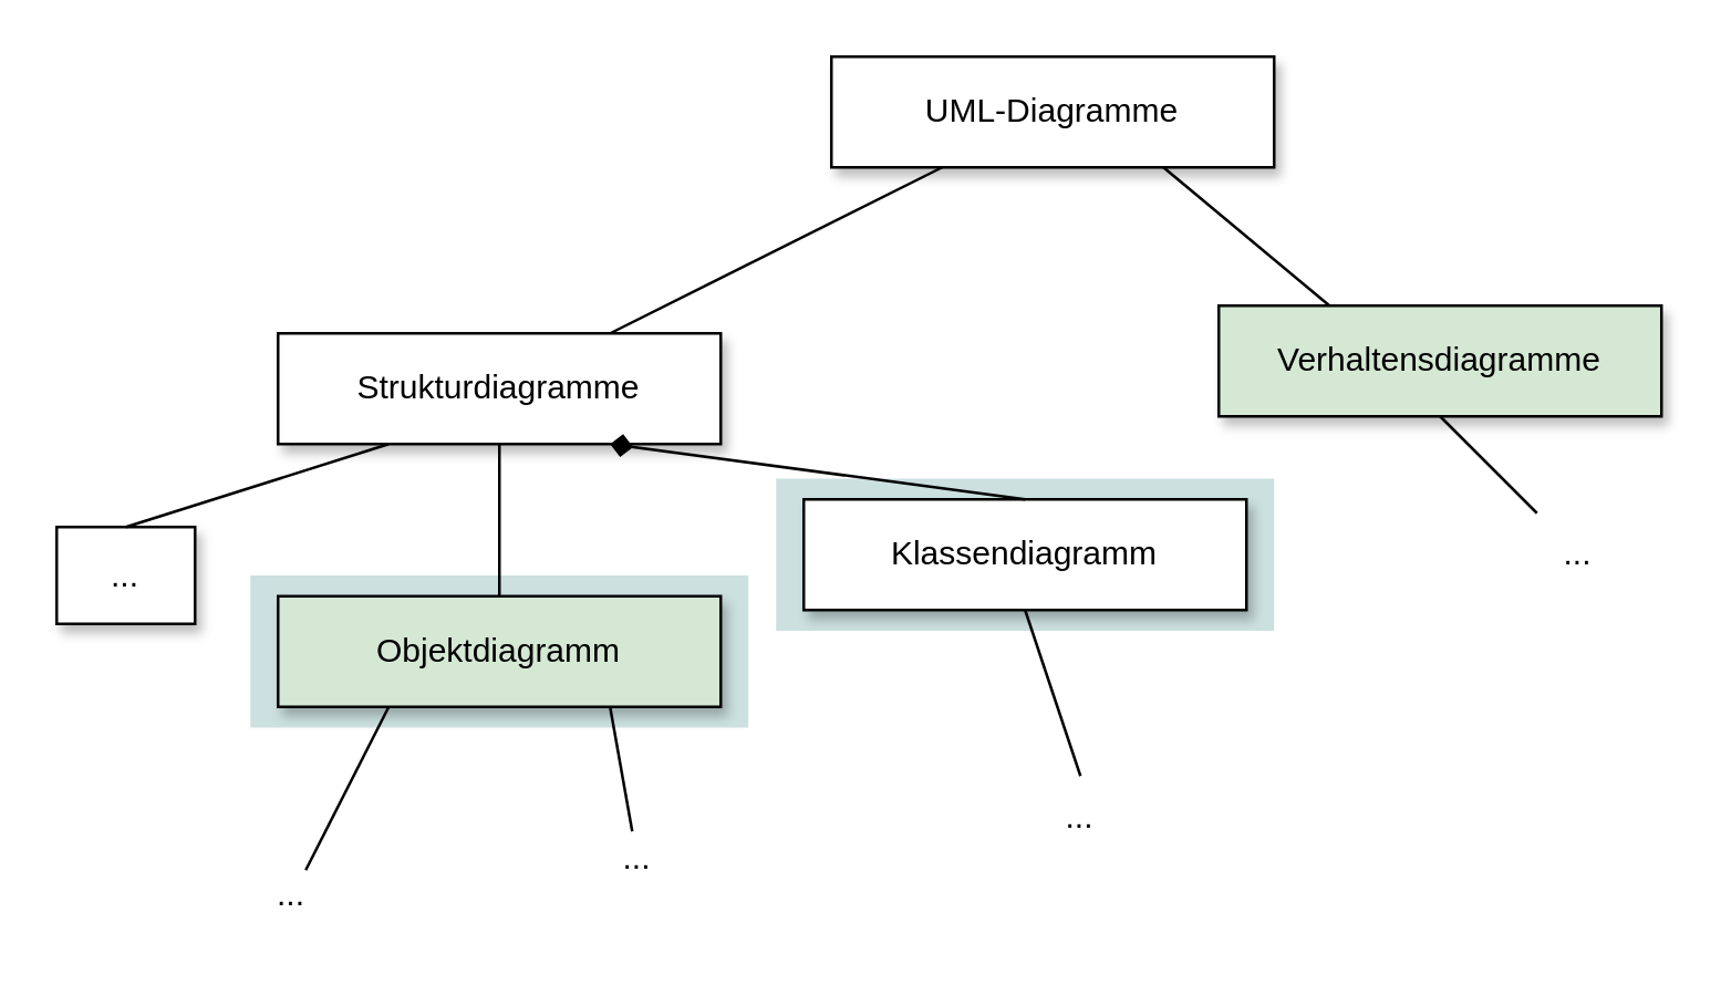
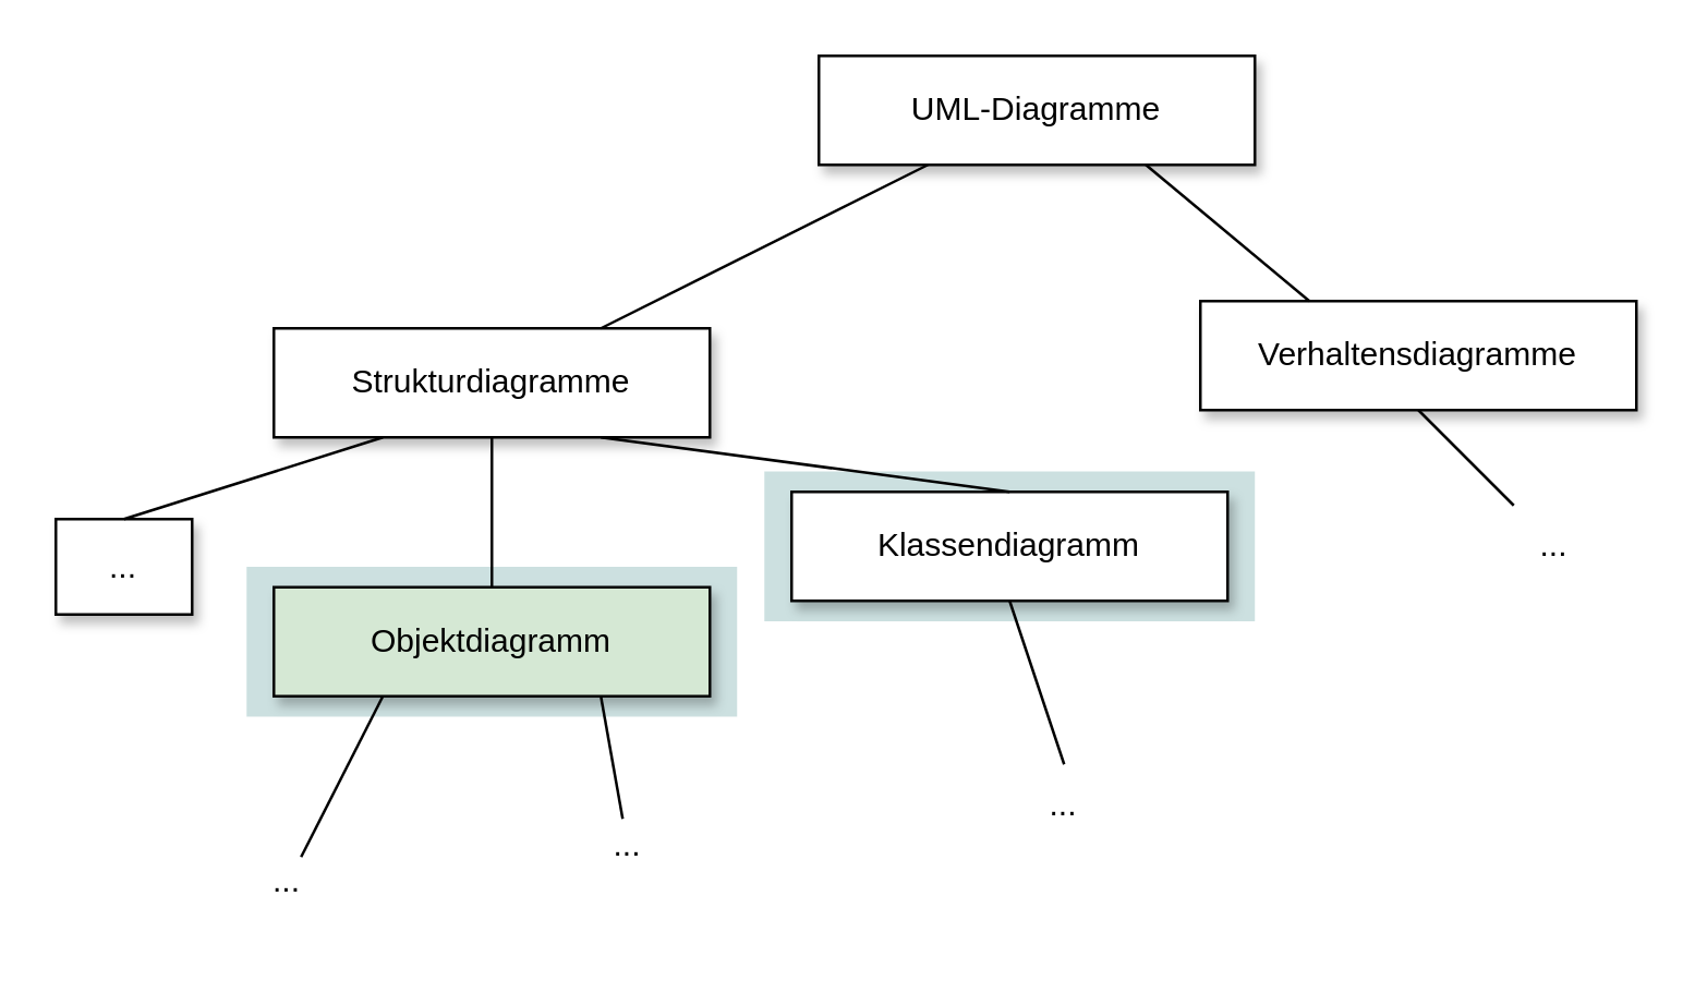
- <mxCell id="5" value="Verhaltensdiagramme" style="rounded=0;whiteSpace=wrap;html=1;shadow=1;fillColor=#d5e8d4;" parent="1" vertex="1"><mxGeometry x="440" y="110" width="160" height="40" as="geometry" /></mxCell>
+ <mxCell id="5" value="Verhaltensdiagramme" style="rounded=0;whiteSpace=wrap;html=1;shadow=1;" parent="1" vertex="1"><mxGeometry x="440" y="110" width="160" height="40" as="geometry" /></mxCell>
- <mxCell id="15" value="" style="endArrow=diamond;html=1;rounded=0;entryX=0.75;entryY=1;entryDx=0;entryDy=0;exitX=0.5;exitY=0;exitDx=0;exitDy=0;" parent="1" source="8" target="6" edge="1"><mxGeometry width="50" height="50" relative="1" as="geometry"><mxPoint x="380" y="320" as="sourcePoint" /><mxPoint x="430" y="270" as="targetPoint" /></mxGeometry></mxCell>
+ <mxCell id="15" value="" style="endArrow=none;html=1;rounded=0;entryX=0.75;entryY=1;entryDx=0;entryDy=0;exitX=0.5;exitY=0;exitDx=0;exitDy=0;" parent="1" source="8" target="6" edge="1"><mxGeometry width="50" height="50" relative="1" as="geometry"><mxPoint x="380" y="320" as="sourcePoint" /><mxPoint x="430" y="270" as="targetPoint" /></mxGeometry></mxCell>
